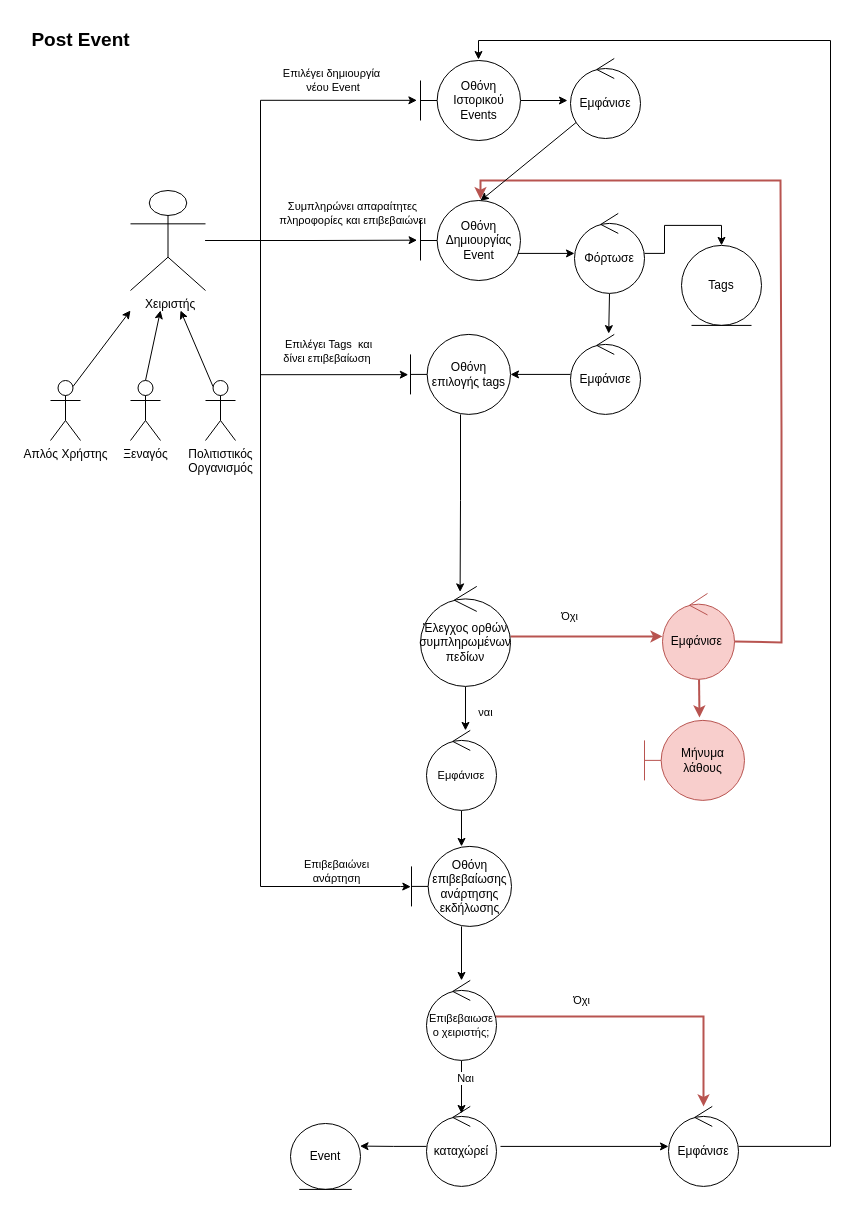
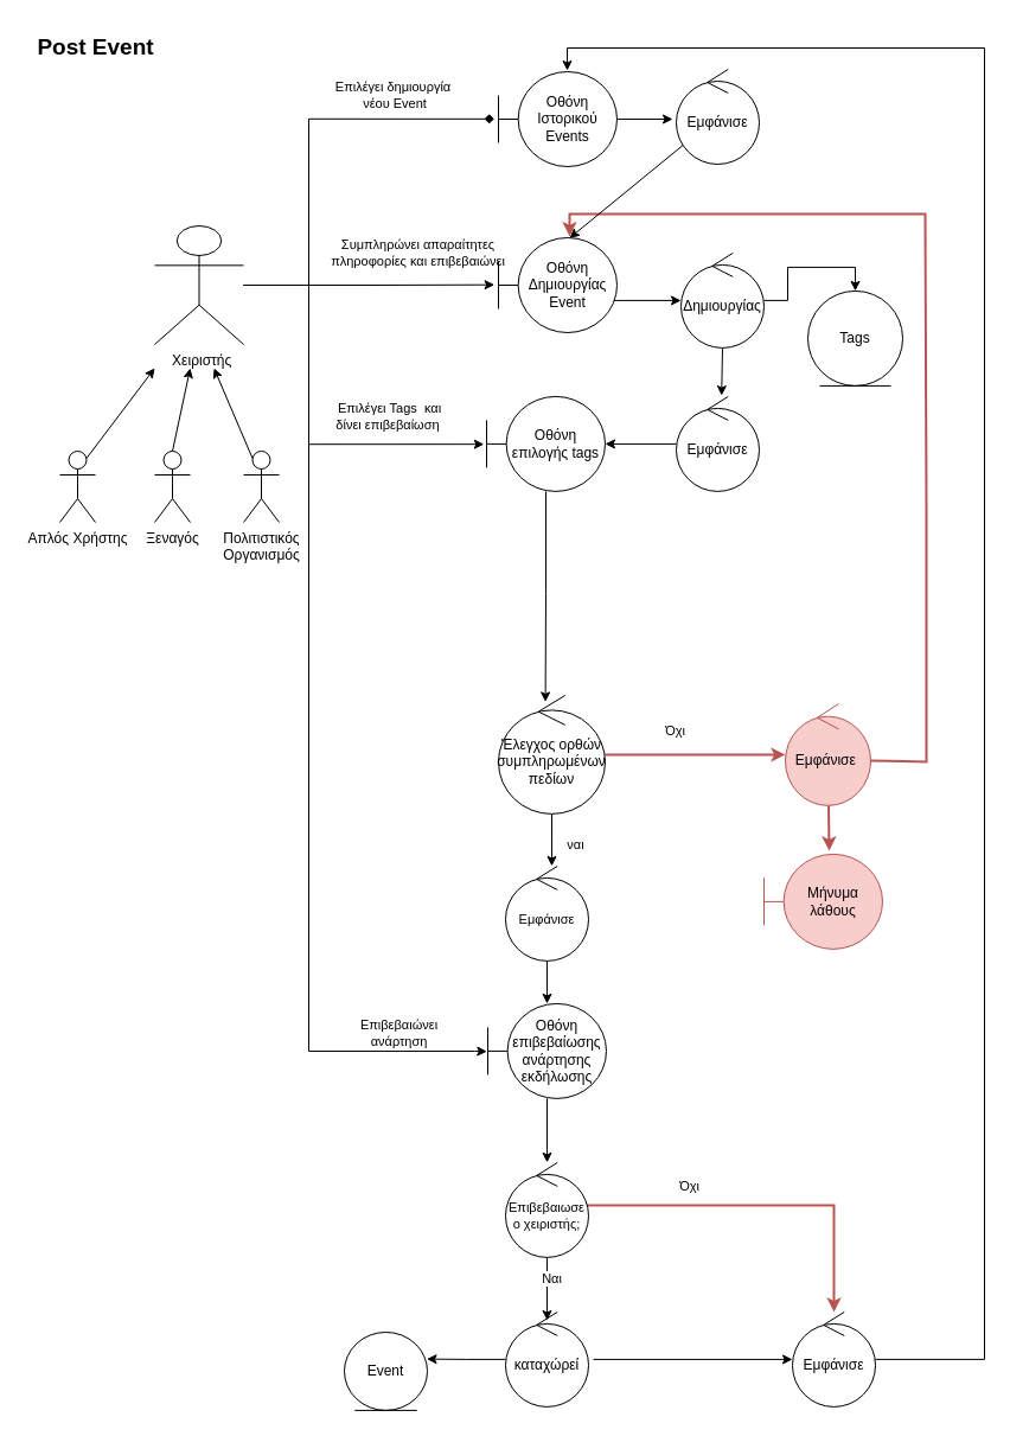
- <mxCell id="4" style="edgeStyle=orthogonalEdgeStyle;rounded=0;orthogonalLoop=1;jettySize=auto;html=1;entryX=-0.036;entryY=0.498;entryDx=0;entryDy=0;entryPerimeter=0;" edge="1" parent="1" source="10" target="54"><mxGeometry relative="1" as="geometry"><Array as="points"><mxPoint x="260" y="240" /><mxPoint x="260" y="100" /></Array></mxGeometry></mxCell>
+ <mxCell id="4" style="edgeStyle=orthogonalEdgeStyle;rounded=0;orthogonalLoop=1;jettySize=auto;html=1;entryX=-0.036;entryY=0.498;entryDx=0;entryDy=0;entryPerimeter=0;endArrow=diamond;" edge="1" parent="1" source="10" target="54"><mxGeometry relative="1" as="geometry"><Array as="points"><mxPoint x="260" y="240" /><mxPoint x="260" y="100" /></Array></mxGeometry></mxCell>
- <mxCell id="21" value="Φόρτωσε" style="ellipse;shape=umlControl;whiteSpace=wrap;html=1;" parent="1" vertex="1"><mxGeometry x="574" y="212.91" width="70" height="80" as="geometry" /></mxCell>
+ <mxCell id="21" value="Δημιουργίας" style="ellipse;shape=umlControl;whiteSpace=wrap;html=1;" parent="1" vertex="1"><mxGeometry x="574" y="212.91" width="70" height="80" as="geometry" /></mxCell>
